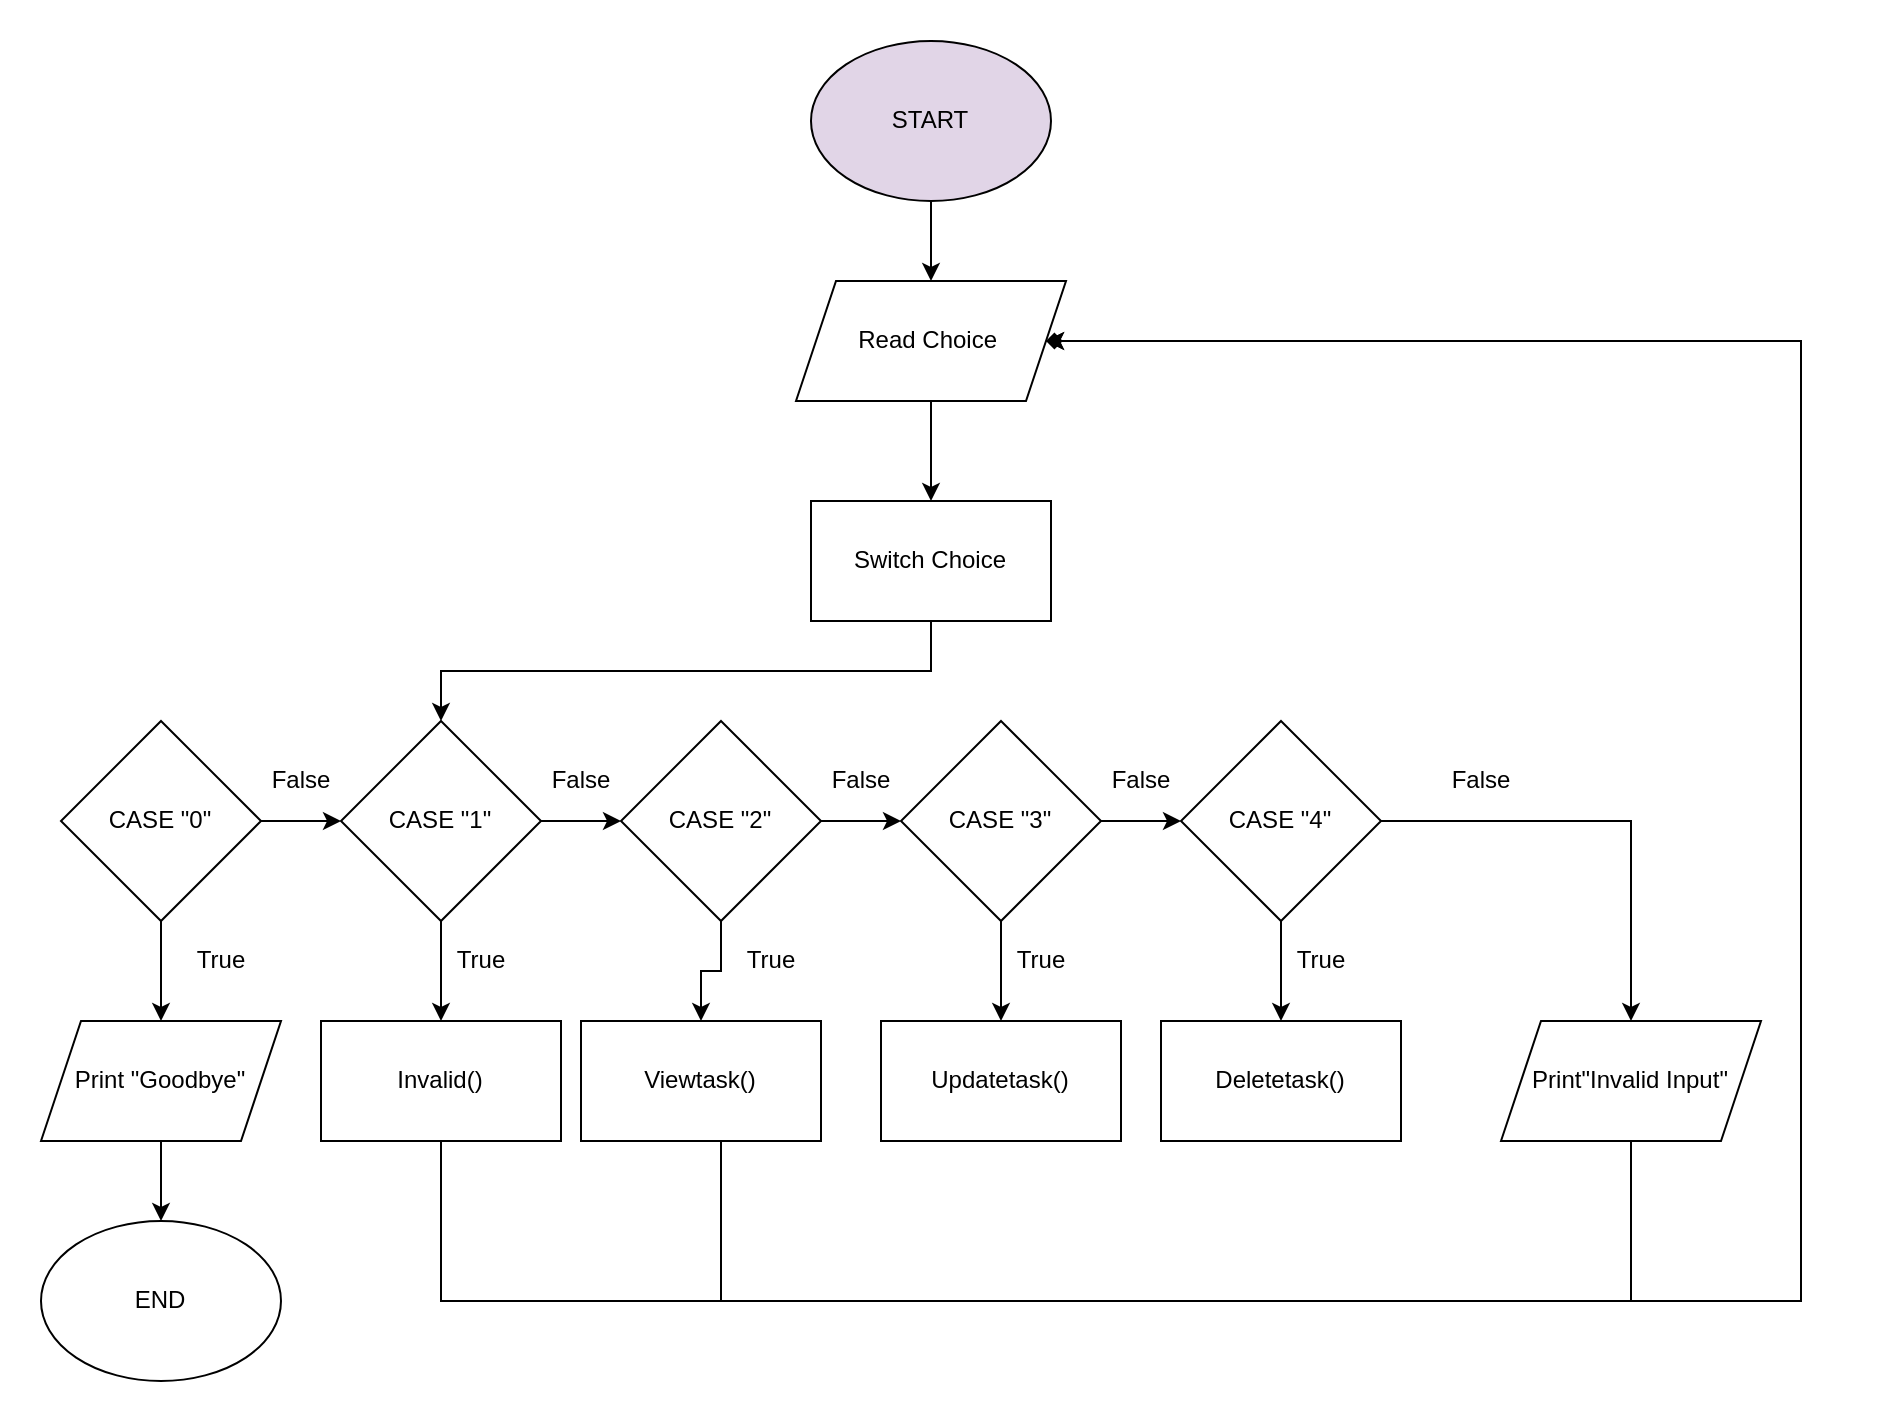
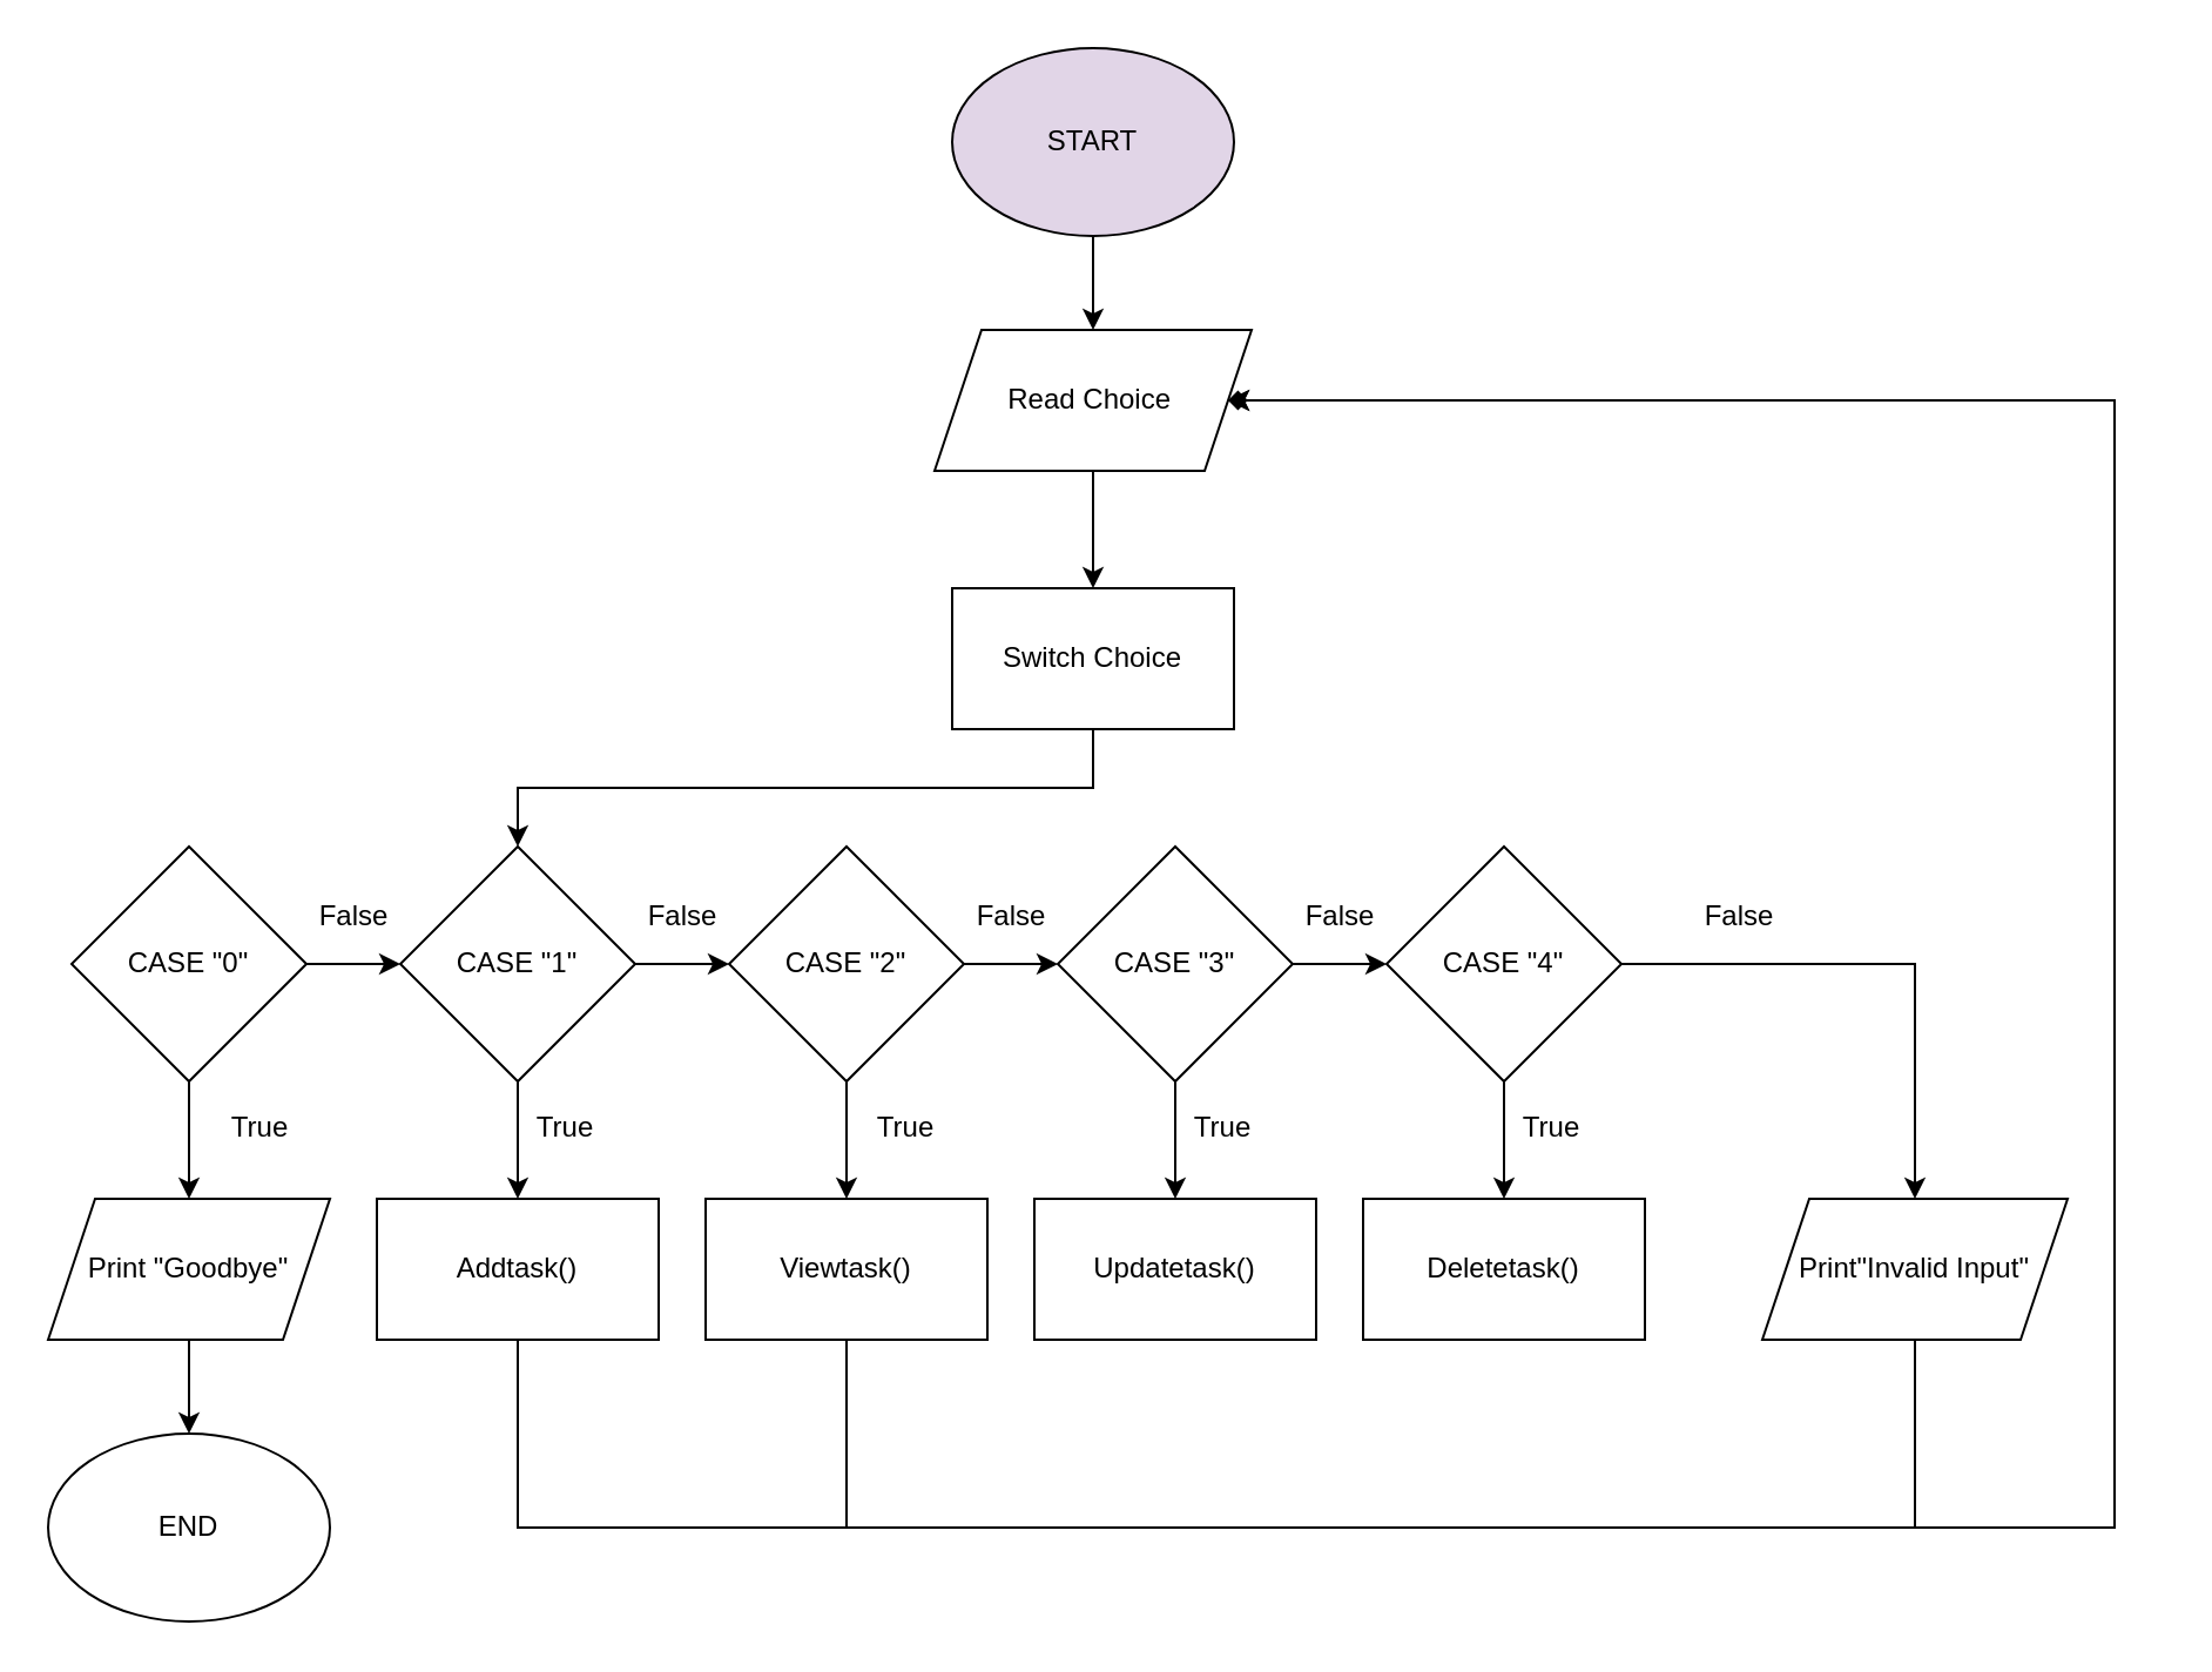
- <mxCell id="5" value="Invalid()" style="rounded=0;whiteSpace=wrap;html=1;" parent="1" vertex="1"><mxGeometry x="160" y="510" width="120" height="60" as="geometry" /></mxCell>
+ <mxCell id="5" value="Addtask()" style="rounded=0;whiteSpace=wrap;html=1;" parent="1" vertex="1"><mxGeometry x="160" y="510" width="120" height="60" as="geometry" /></mxCell>
- <mxCell id="7" value="Viewtask()" style="rounded=0;whiteSpace=wrap;html=1;" parent="1" vertex="1"><mxGeometry x="290" y="510" width="120" height="60" as="geometry" /></mxCell>
+ <mxCell id="7" value="Viewtask()" style="rounded=0;whiteSpace=wrap;html=1;" parent="1" vertex="1"><mxGeometry x="300" y="510" width="120" height="60" as="geometry" /></mxCell>
